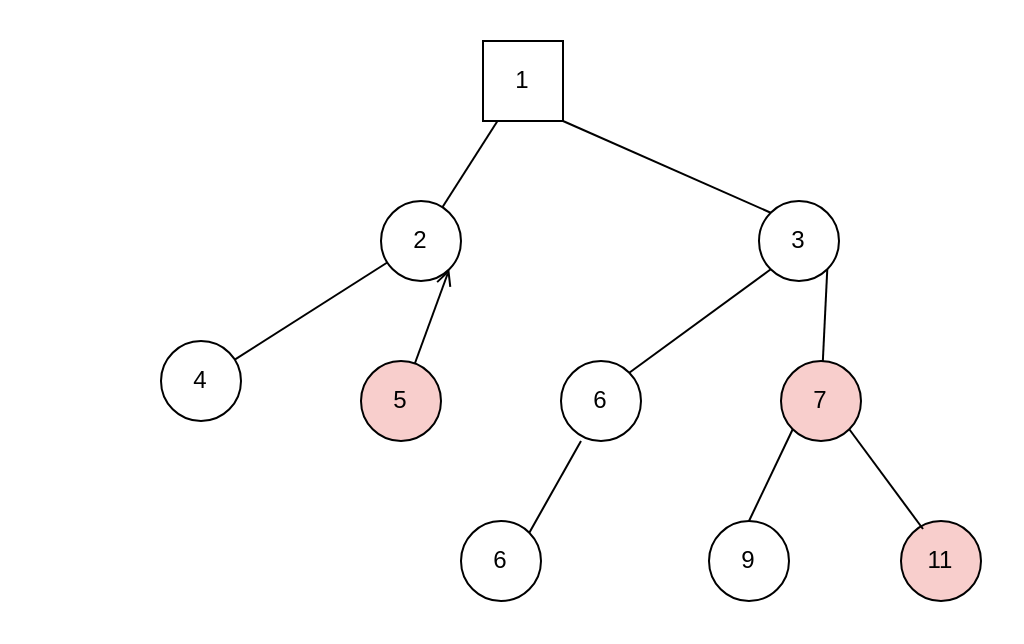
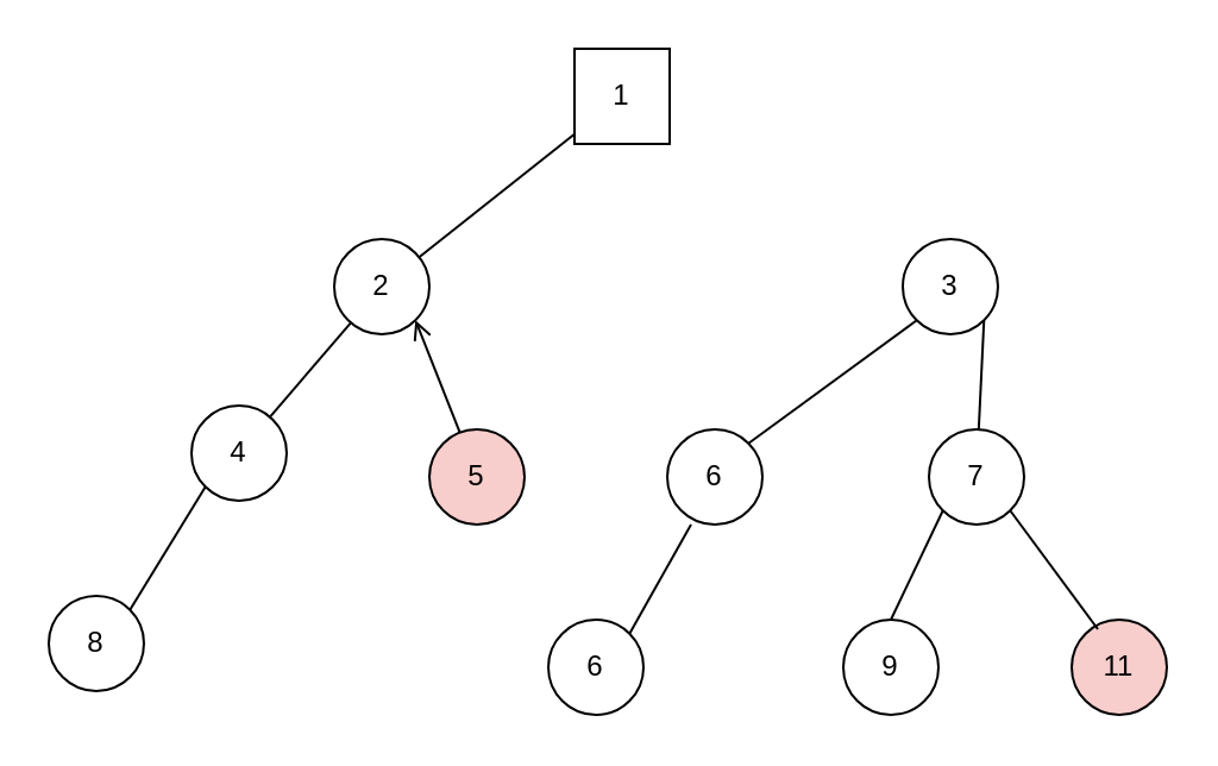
- <mxCell id="14" value="" style="endArrow=none;html=1;entryX=0;entryY=0;entryDx=0;entryDy=0;exitX=1;exitY=1;exitDx=0;exitDy=0;" parent="1" source="2" target="4" edge="1"><mxGeometry width="50" height="50" relative="1" as="geometry"><mxPoint x="260" y="250" as="sourcePoint" /><mxPoint x="310" y="200" as="targetPoint" /></mxGeometry></mxCell>
- <mxCell id="3" value="2" style="ellipse;whiteSpace=wrap;html=1;aspect=fixed;" parent="1" vertex="1"><mxGeometry x="190" y="100" width="40" height="40" as="geometry" /></mxCell>
+ <mxCell id="3" value="2" style="ellipse;whiteSpace=wrap;html=1;aspect=fixed;" parent="1" vertex="1"><mxGeometry x="140" y="100" width="40" height="40" as="geometry" /></mxCell>
- <mxCell id="9" value="7" style="ellipse;whiteSpace=wrap;html=1;aspect=fixed;fillColor=#f8cecc;" parent="1" vertex="1"><mxGeometry x="390" y="180" width="40" height="40" as="geometry" /></mxCell>
+ <mxCell id="9" value="7" style="ellipse;whiteSpace=wrap;html=1;aspect=fixed;" parent="1" vertex="1"><mxGeometry x="390" y="180" width="40" height="40" as="geometry" /></mxCell>
+ <mxCell id="13" value="" style="endArrow=none;html=1;exitX=1;exitY=0;exitDx=0;exitDy=0;entryX=0;entryY=1;entryDx=0;entryDy=0;" parent="1" source="7" target="6" edge="1"><mxGeometry width="50" height="50" relative="1" as="geometry"><mxPoint x="260" y="270" as="sourcePoint" /><mxPoint x="90" y="190" as="targetPoint" /></mxGeometry></mxCell>
+ <mxCell id="7" value="8" style="ellipse;whiteSpace=wrap;html=1;aspect=fixed;" parent="1" vertex="1"><mxGeometry x="20" y="250" width="40" height="40" as="geometry" /></mxCell>
